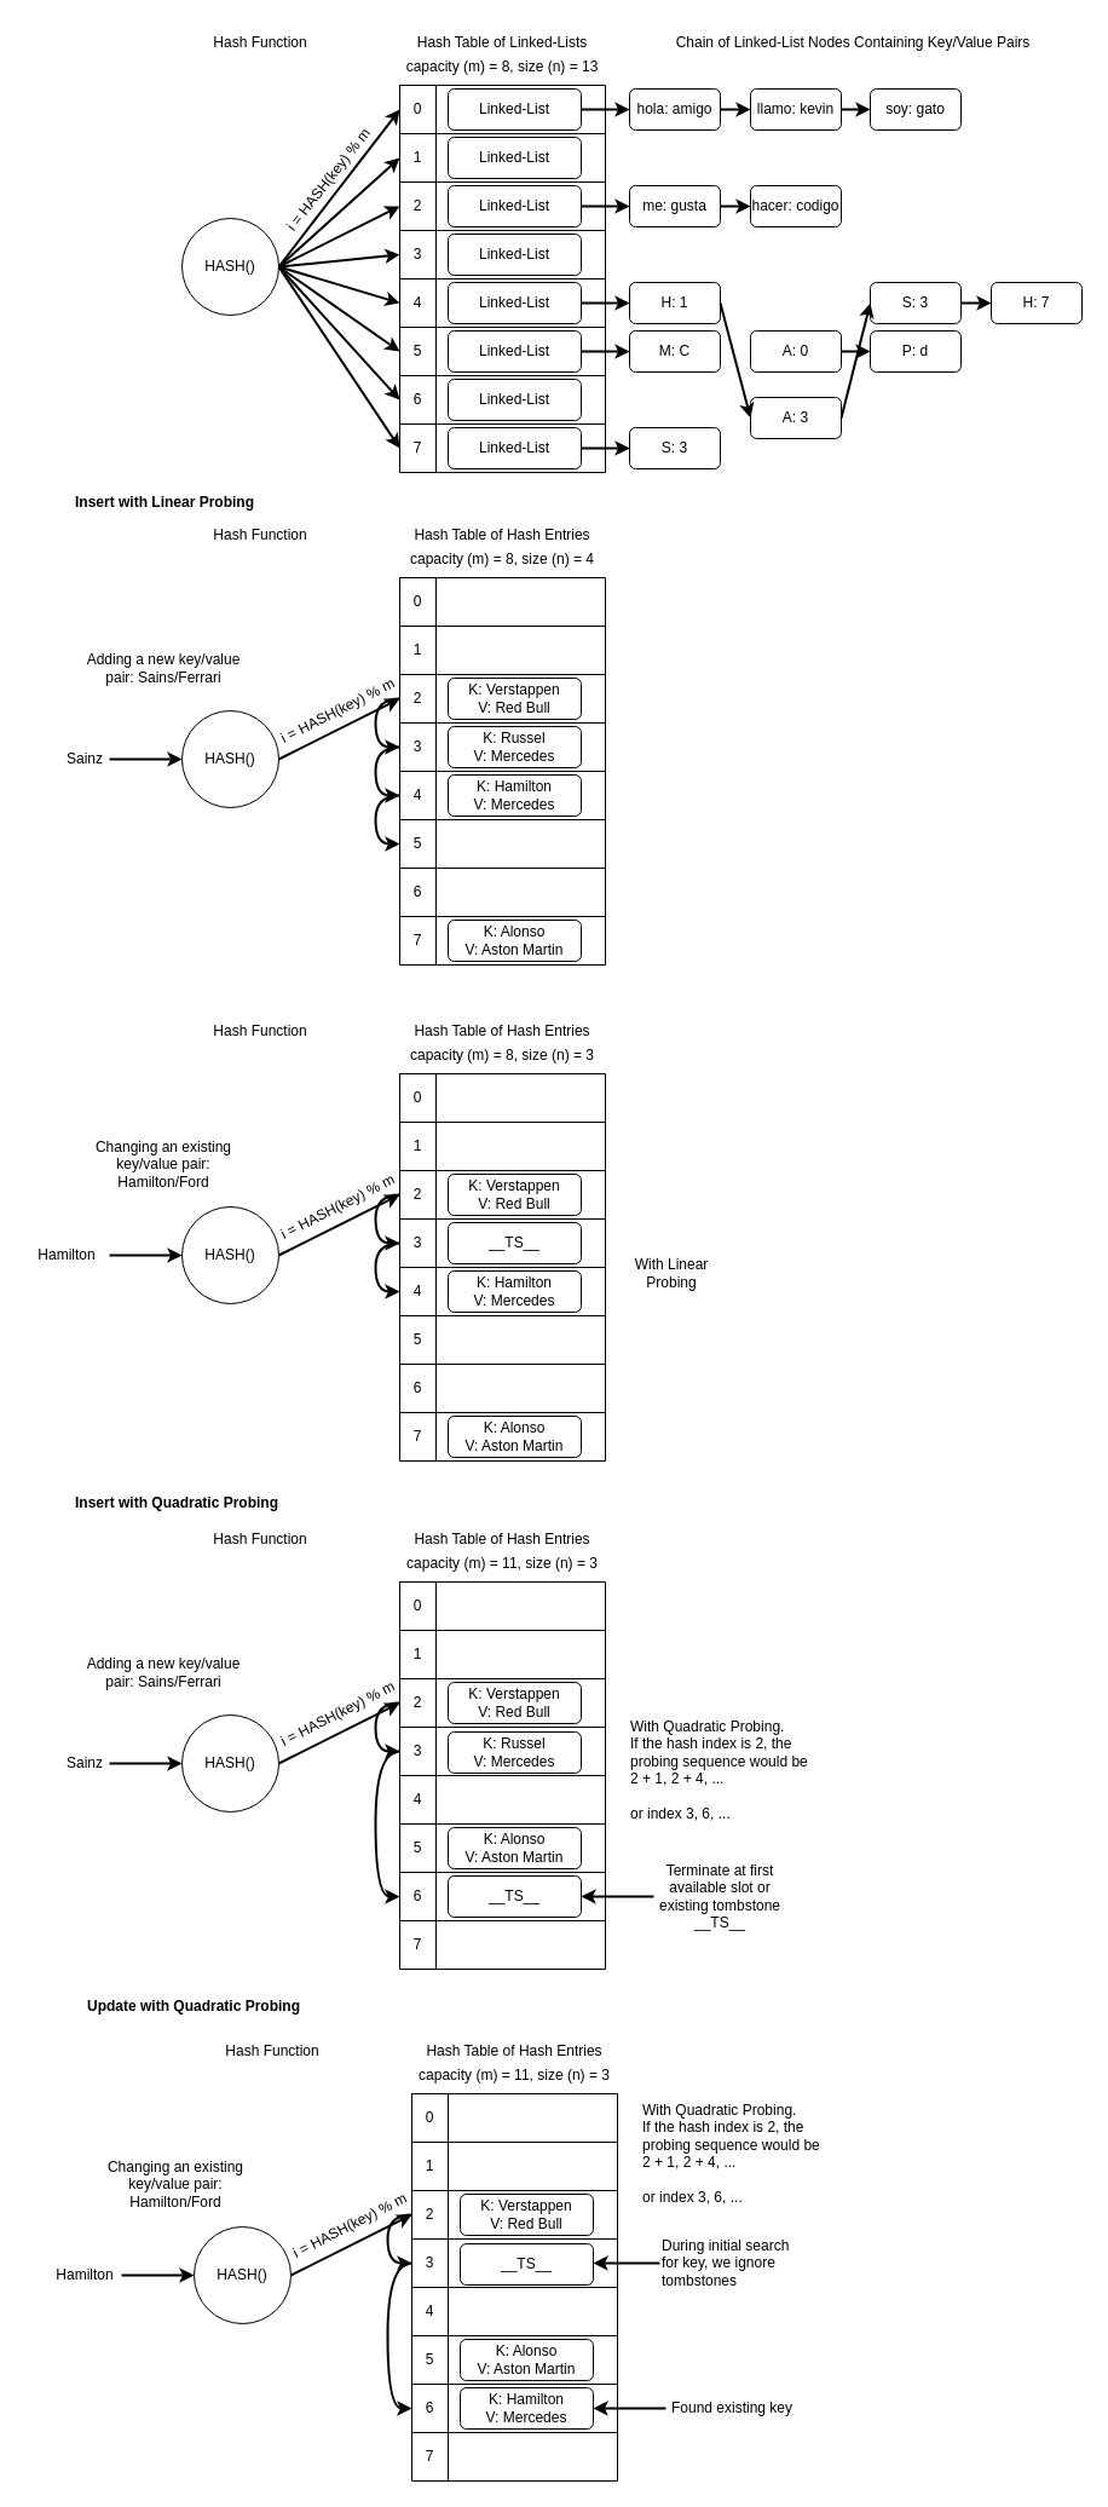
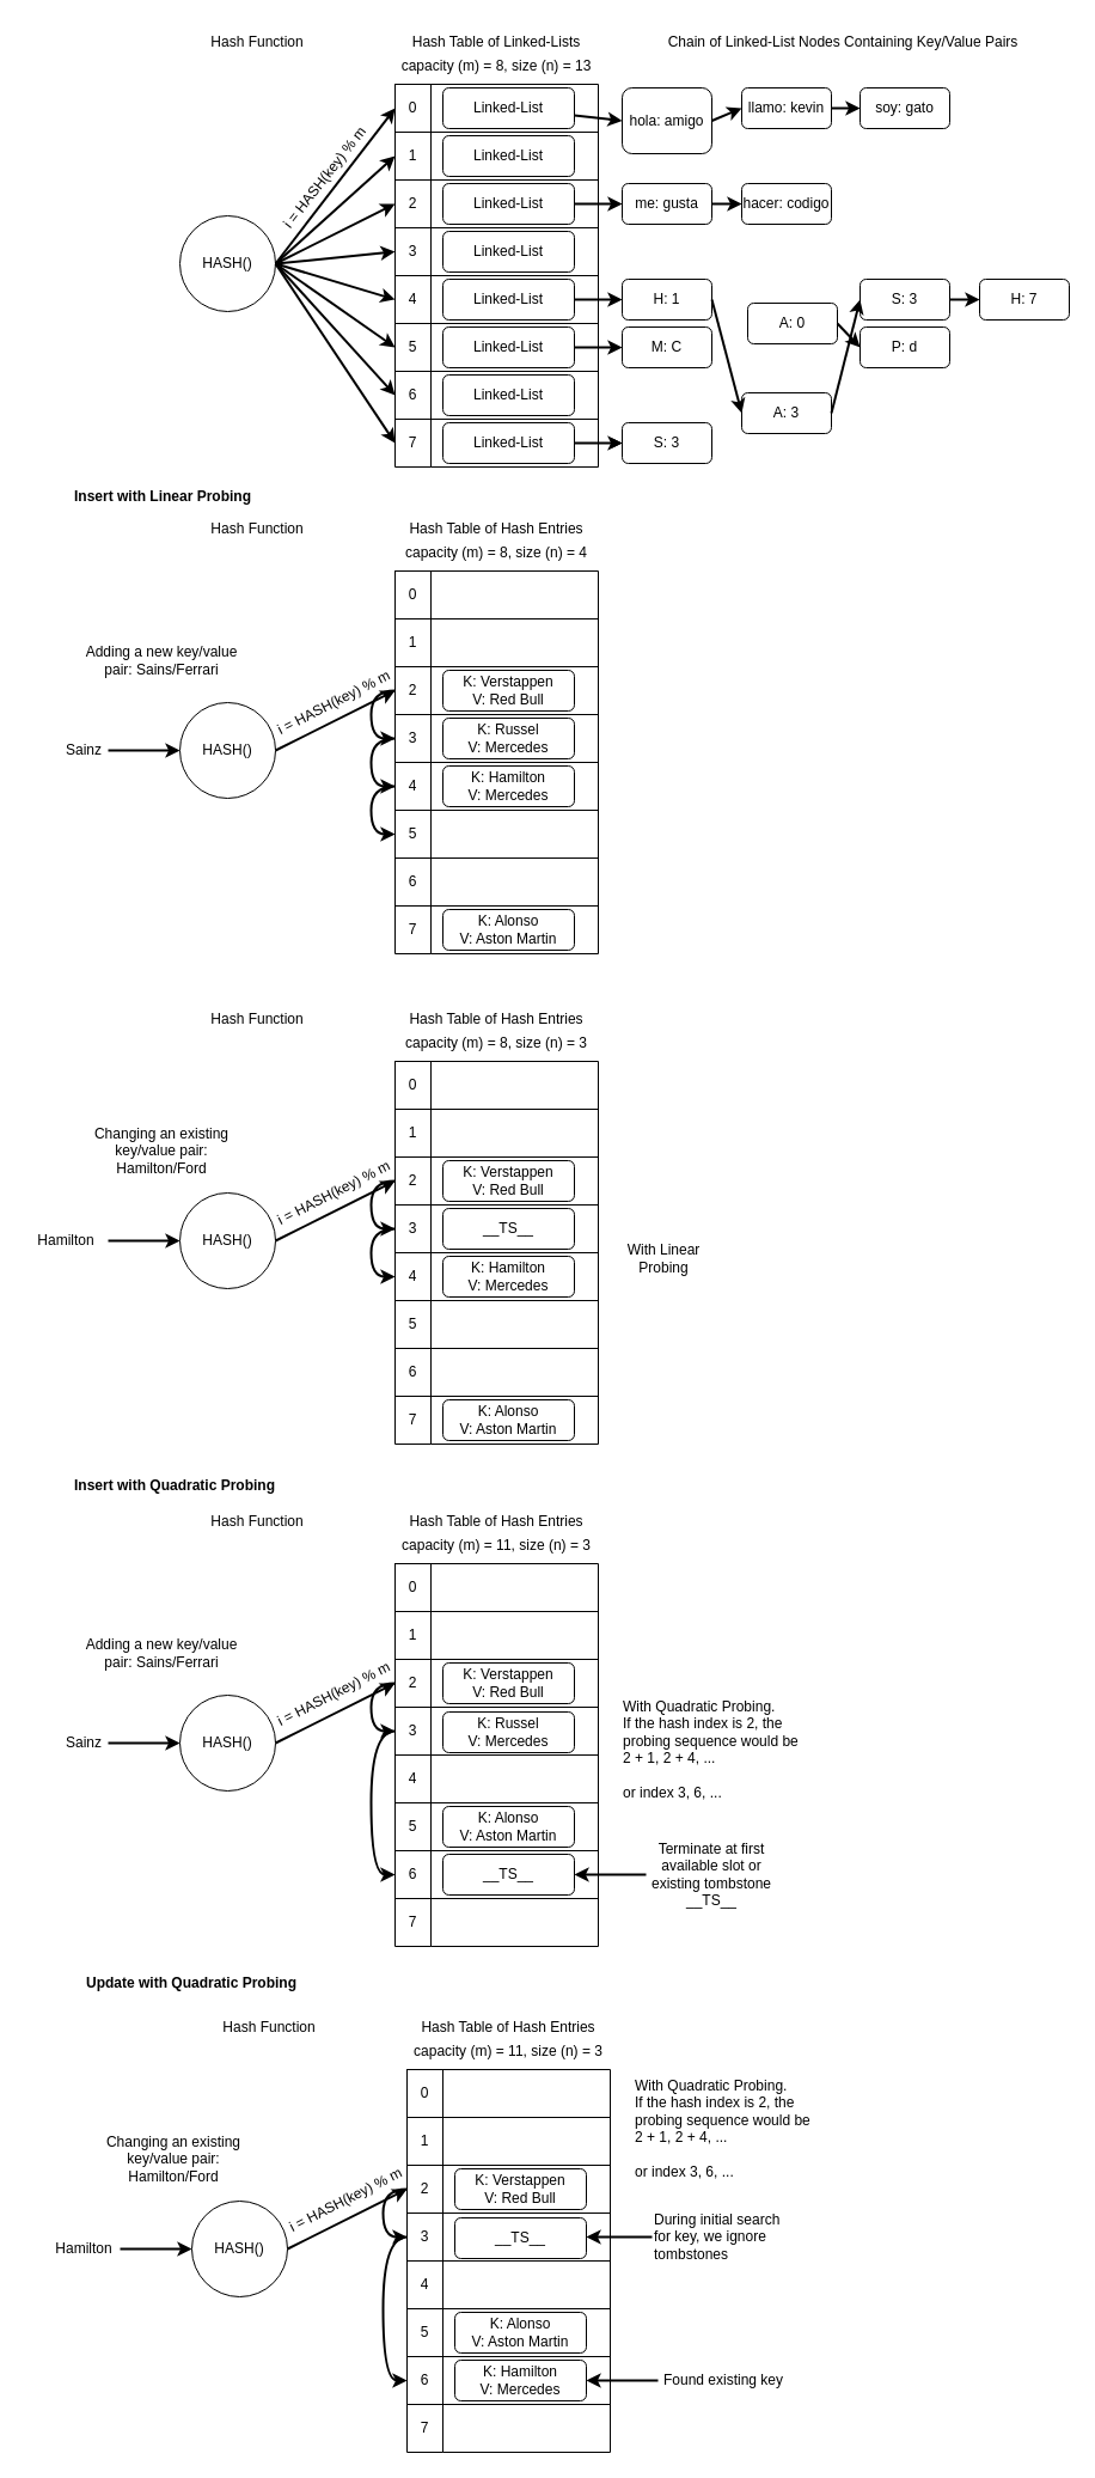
- <mxCell id="56" value="hola: amigo" style="rounded=1;whiteSpace=wrap;html=1;" vertex="1" parent="1"><mxGeometry x="520" y="73" width="75" height="34" as="geometry" /></mxCell>
+ <mxCell id="56" value="hola: amigo" style="rounded=1;whiteSpace=wrap;html=1;" vertex="1" parent="1"><mxGeometry x="520" y="73" width="75" height="55" as="geometry" /></mxCell>
- <mxCell id="64" value="A: 0" style="rounded=1;whiteSpace=wrap;html=1;" vertex="1" parent="1"><mxGeometry x="620" y="273" width="75" height="34" as="geometry" /></mxCell>
+ <mxCell id="64" value="A: 0" style="rounded=1;whiteSpace=wrap;html=1;" vertex="1" parent="1"><mxGeometry x="625" y="253" width="75" height="34" as="geometry" /></mxCell>
